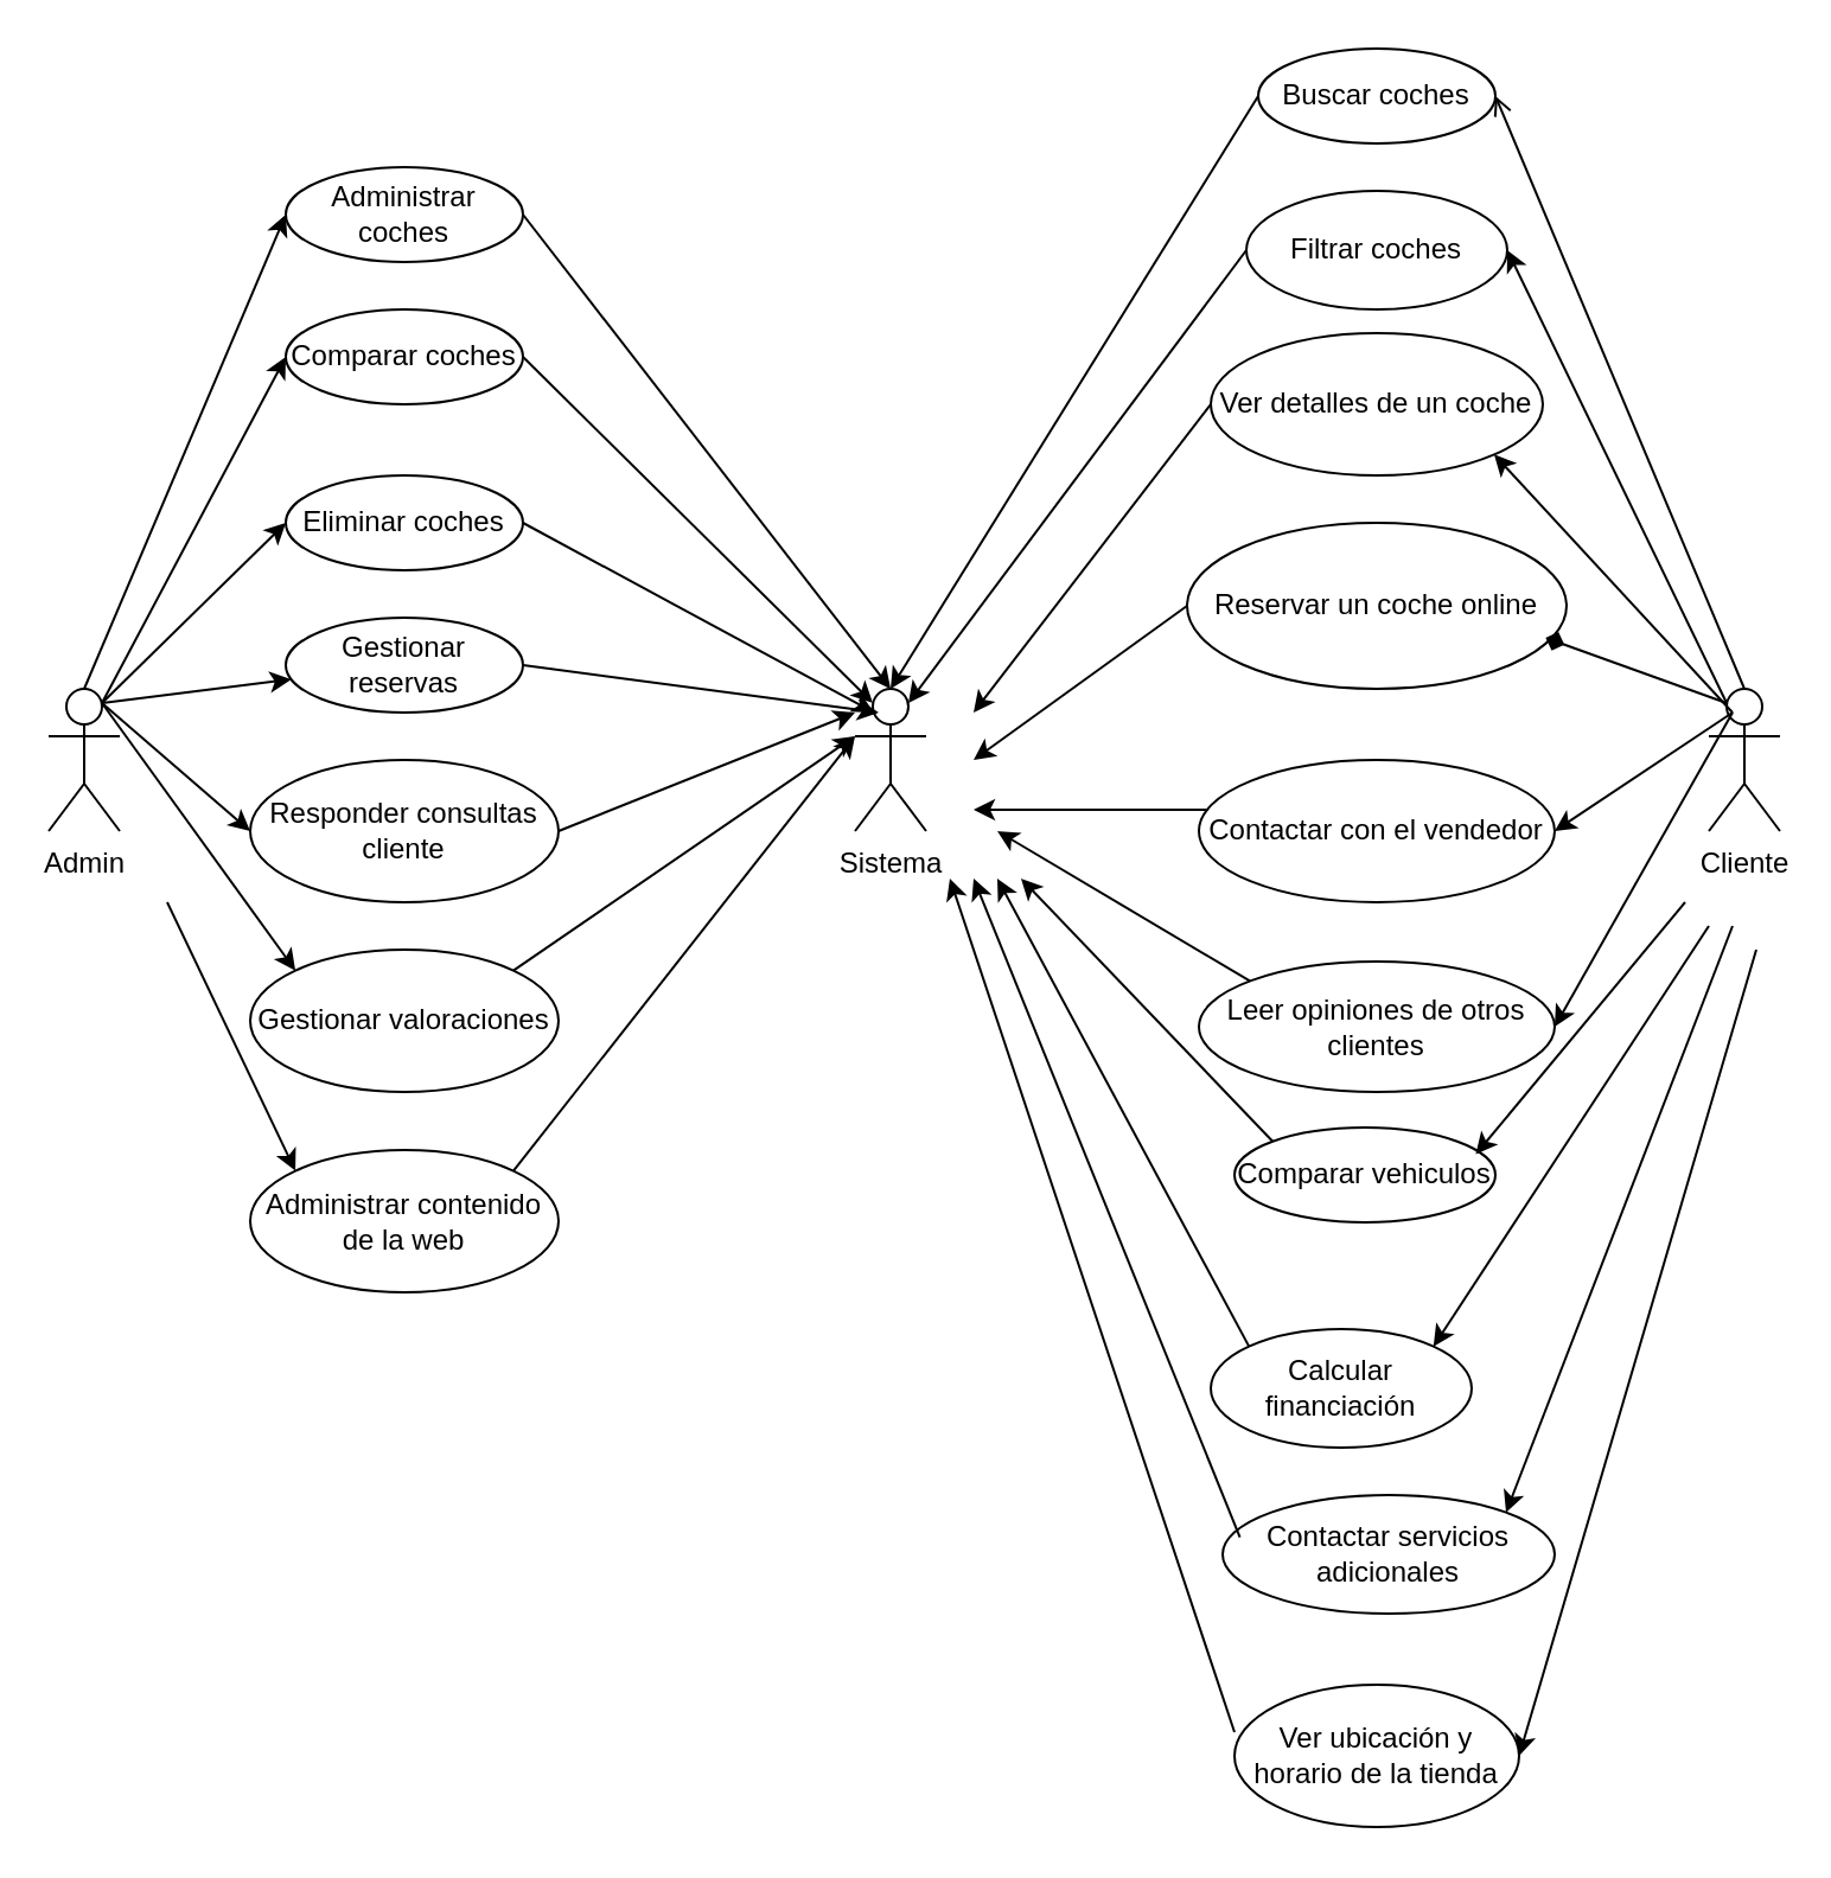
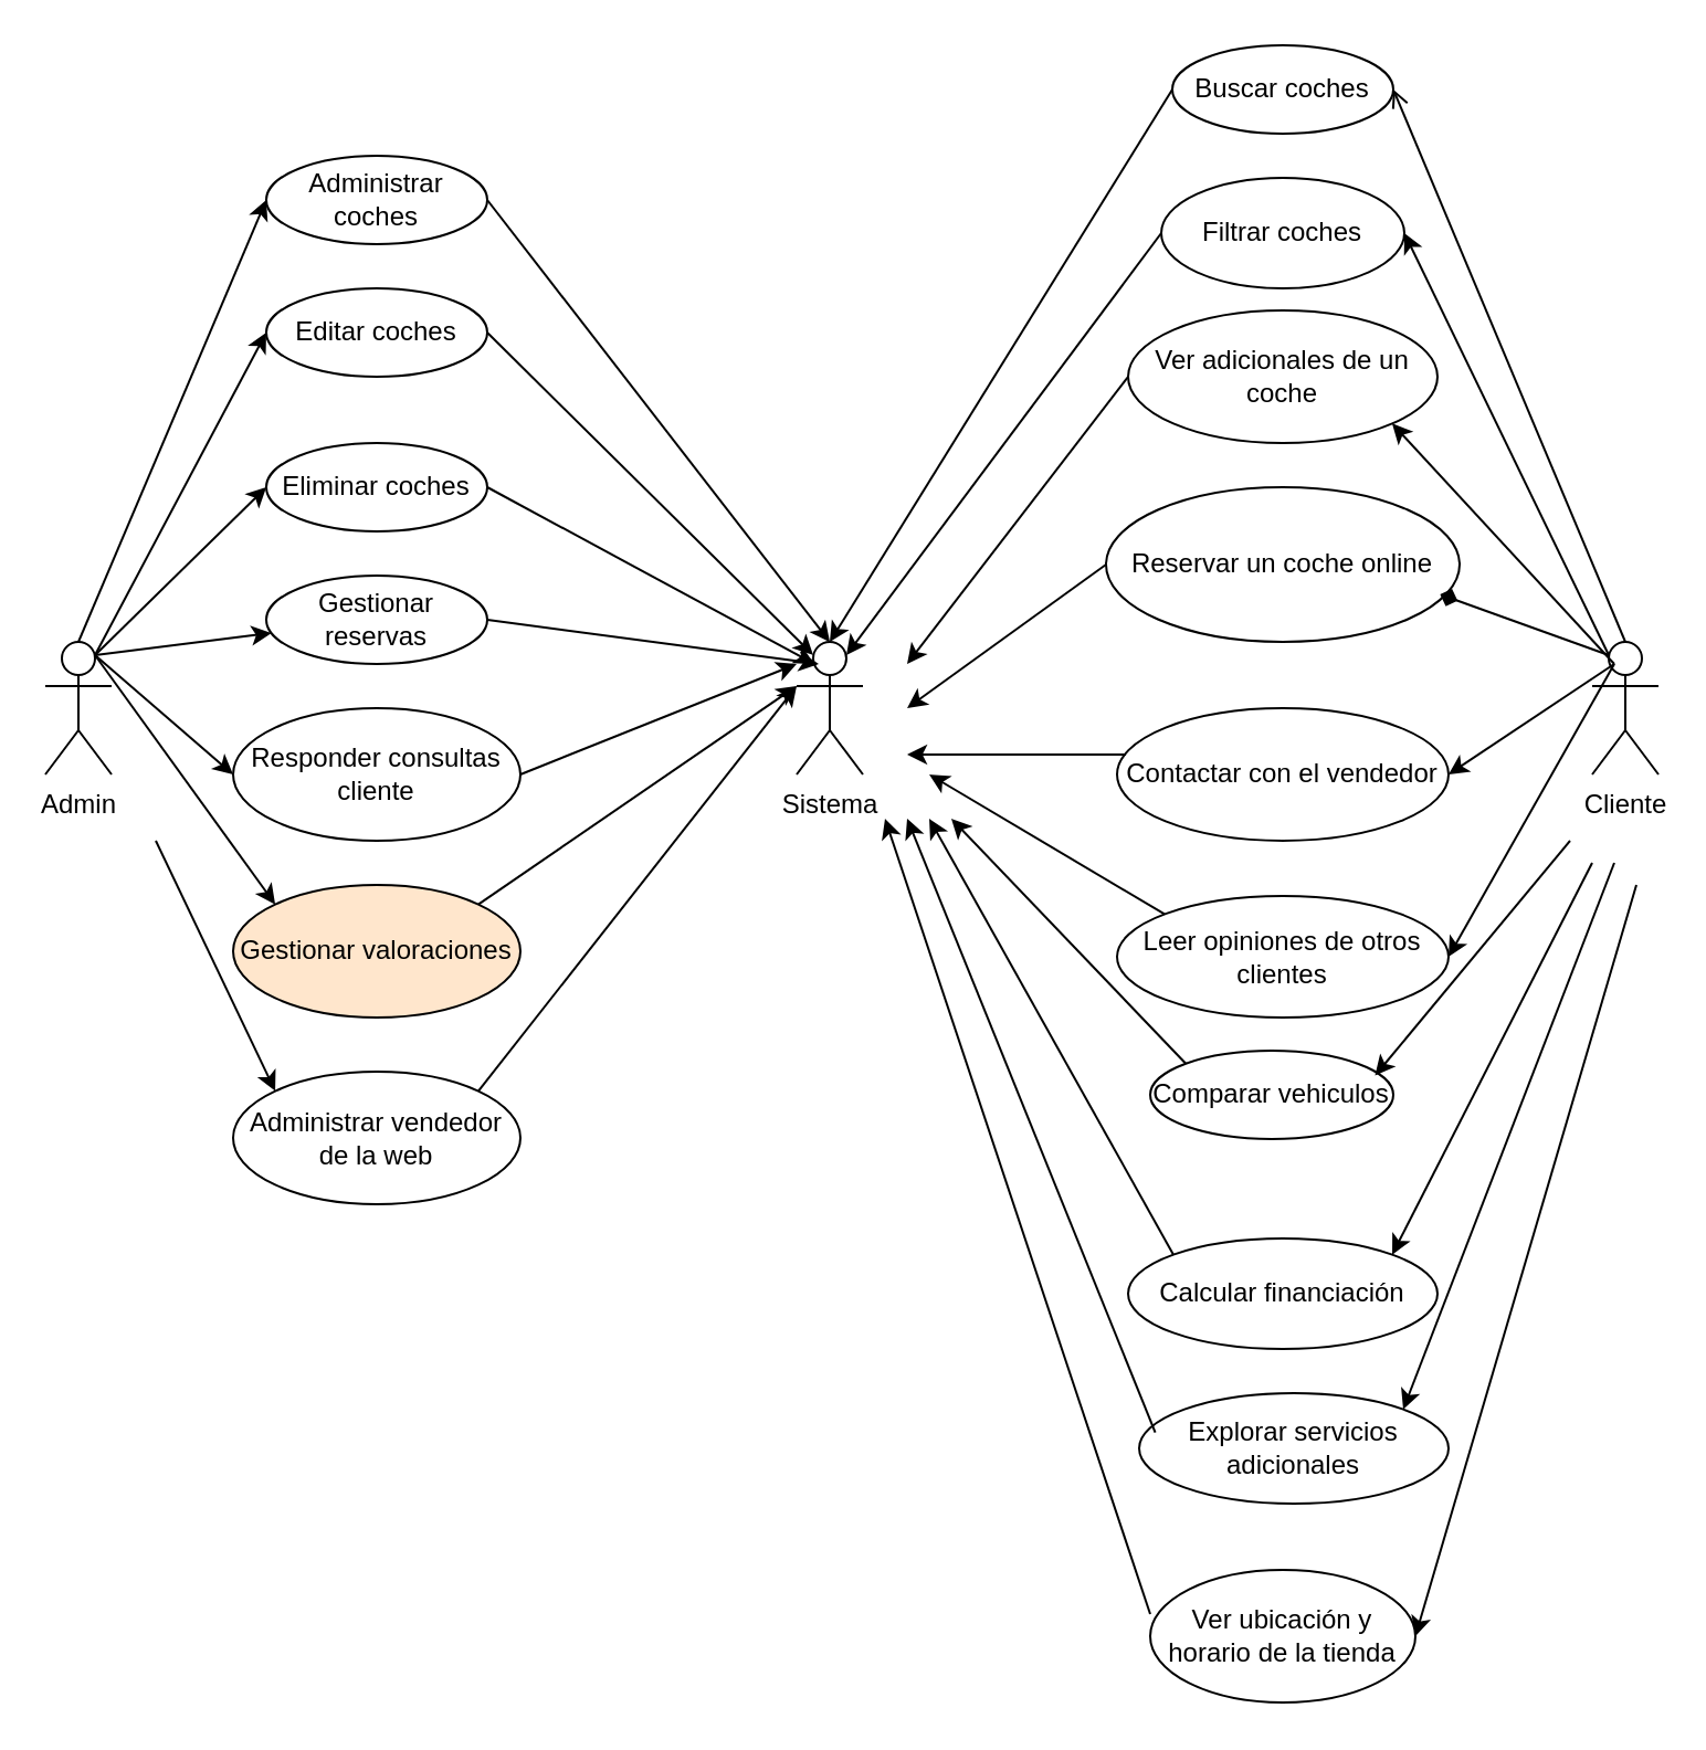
- <mxCell id="4" value="Comparar coches" style="ellipse;whiteSpace=wrap;html=1;" vertex="1" parent="1"><mxGeometry x="120" y="130" width="100" height="40" as="geometry" /></mxCell>
+ <mxCell id="4" value="Editar coches" style="ellipse;whiteSpace=wrap;html=1;" vertex="1" parent="1"><mxGeometry x="120" y="130" width="100" height="40" as="geometry" /></mxCell>
- <mxCell id="21" value="Ver detalles de un coche" style="ellipse;whiteSpace=wrap;html=1;" vertex="1" parent="1"><mxGeometry x="510" y="140" width="140" height="60" as="geometry" /></mxCell>
+ <mxCell id="21" value="Ver adicionales de un coche" style="ellipse;whiteSpace=wrap;html=1;" vertex="1" parent="1"><mxGeometry x="510" y="140" width="140" height="60" as="geometry" /></mxCell>
- <mxCell id="8" value="Gestionar valoraciones" style="ellipse;whiteSpace=wrap;html=1;" vertex="1" parent="1"><mxGeometry x="105" y="400" width="130" height="60" as="geometry" /></mxCell>
+ <mxCell id="8" value="Gestionar valoraciones" style="ellipse;whiteSpace=wrap;html=1;fillColor=#ffe6cc;" vertex="1" parent="1"><mxGeometry x="105" y="400" width="130" height="60" as="geometry" /></mxCell>
- <mxCell id="9" value="Administrar contenido de la web" style="ellipse;whiteSpace=wrap;html=1;" vertex="1" parent="1"><mxGeometry x="105" y="484.5" width="130" height="60" as="geometry" /></mxCell>
+ <mxCell id="9" value="Administrar vendedor de la web" style="ellipse;whiteSpace=wrap;html=1;" vertex="1" parent="1"><mxGeometry x="105" y="484.5" width="130" height="60" as="geometry" /></mxCell>
- <mxCell id="26" value="Calcular financiación" style="ellipse;whiteSpace=wrap;html=1;" vertex="1" parent="1"><mxGeometry x="510" y="560" width="110" height="50" as="geometry" /></mxCell>
+ <mxCell id="26" value="Calcular financiación" style="ellipse;whiteSpace=wrap;html=1;" vertex="1" parent="1"><mxGeometry x="510" y="560" width="140" height="50" as="geometry" /></mxCell>
- <mxCell id="27" value="Contactar servicios adicionales" style="ellipse;whiteSpace=wrap;html=1;" vertex="1" parent="1"><mxGeometry x="515" y="630" width="140" height="50" as="geometry" /></mxCell>
+ <mxCell id="27" value="Explorar servicios adicionales" style="ellipse;whiteSpace=wrap;html=1;" vertex="1" parent="1"><mxGeometry x="515" y="630" width="140" height="50" as="geometry" /></mxCell>
